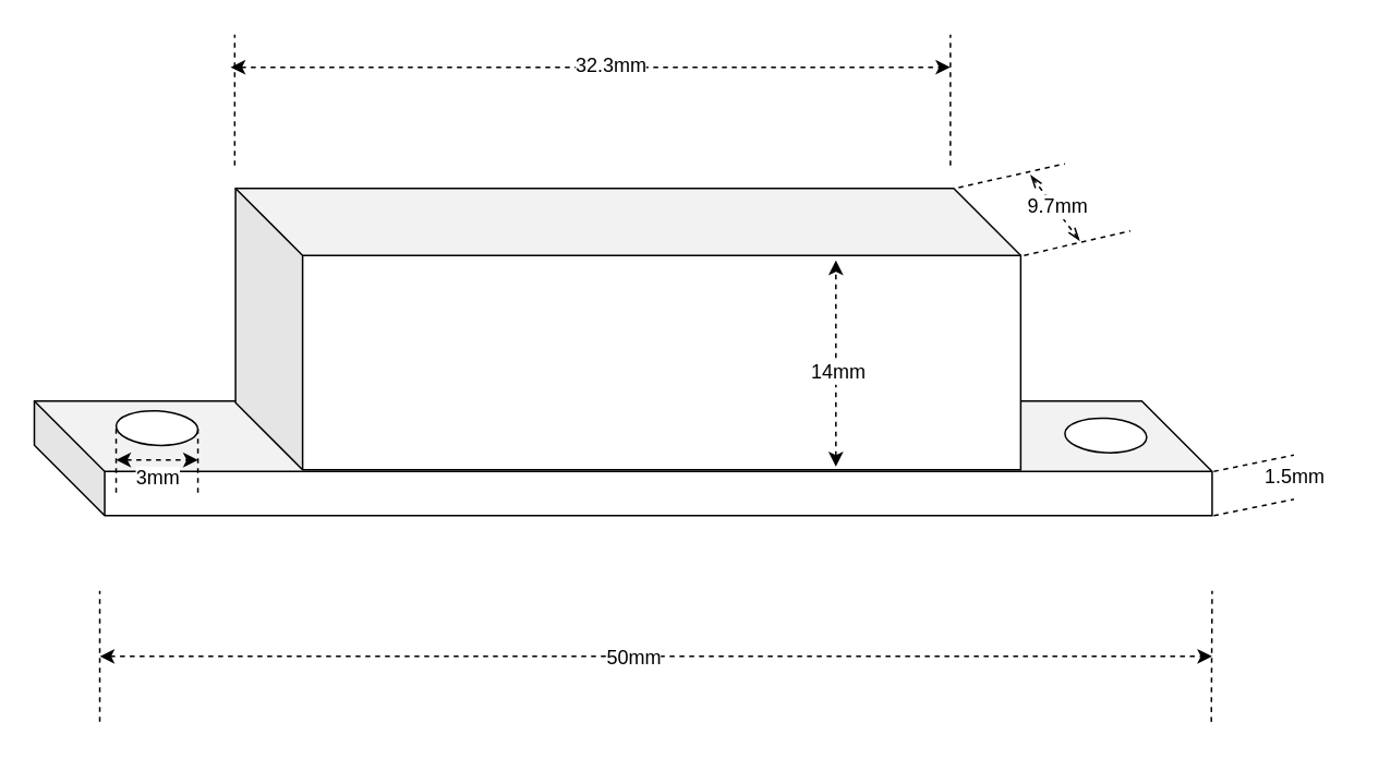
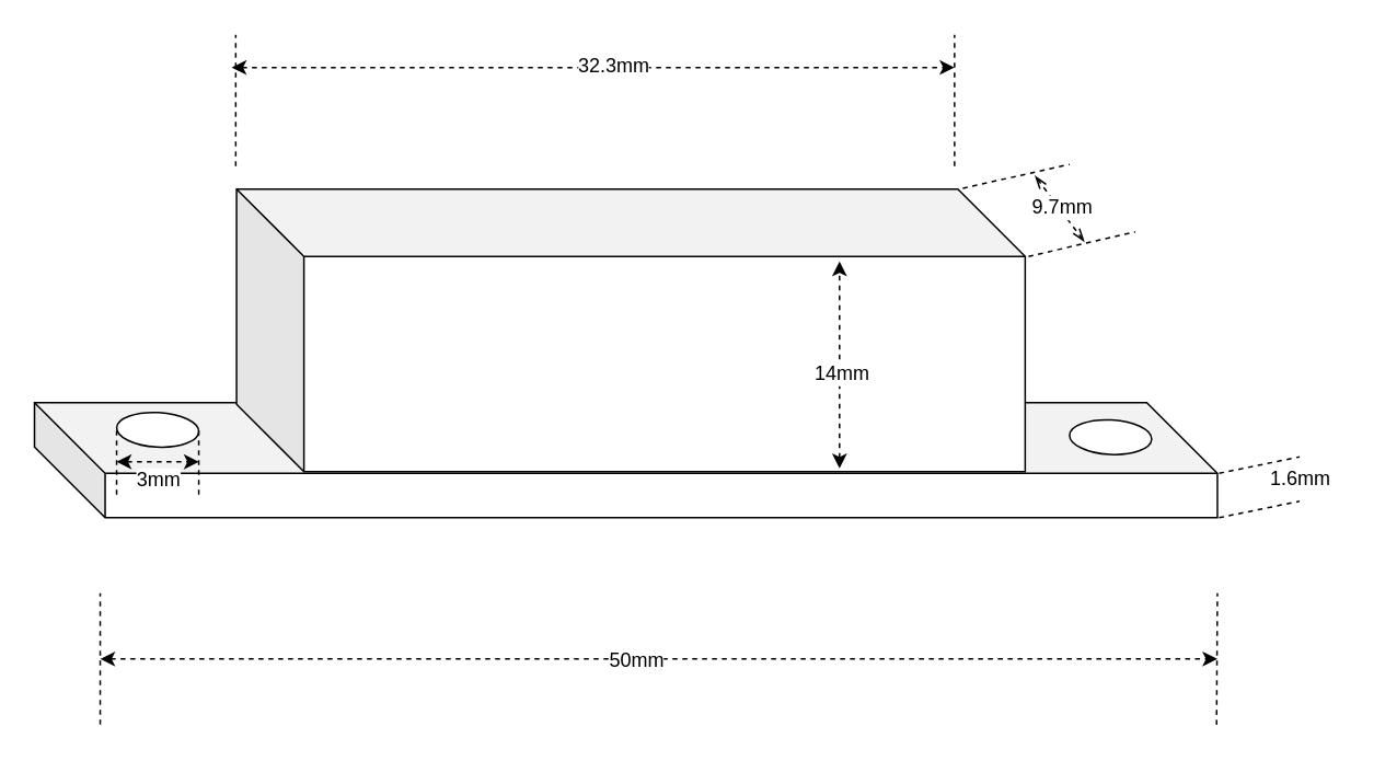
- <mxCell id="20" value="1.5mm" style="text;html=1;resizable=0;points=[];autosize=1;align=left;verticalAlign=top;spacingTop=-4;" vertex="1" parent="1"><mxGeometry x="770.5" y="280.5" width="50" height="20" as="geometry" /></mxCell>
+ <mxCell id="20" value="1.6mm" style="text;html=1;resizable=0;points=[];autosize=1;align=left;verticalAlign=top;spacingTop=-4;" vertex="1" parent="1"><mxGeometry x="770.5" y="280.5" width="50" height="20" as="geometry" /></mxCell>
